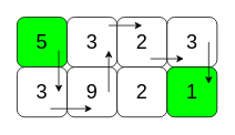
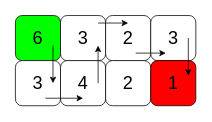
- <mxCell id="2" value="&lt;span style=&quot;font-size: 24px&quot;&gt;5&lt;/span&gt;" style="rounded=1;whiteSpace=wrap;html=1;fillColor=#00FF00;" vertex="1" parent="1"><mxGeometry x="20" y="20" width="60" height="60" as="geometry" /></mxCell>
+ <mxCell id="2" value="&lt;span style=&quot;font-size: 24px&quot;&gt;6&lt;/span&gt;" style="rounded=1;whiteSpace=wrap;html=1;fillColor=#00FF00;" vertex="1" parent="1"><mxGeometry x="20" y="20" width="60" height="60" as="geometry" /></mxCell>
- <mxCell id="7" value="&lt;span style=&quot;font-size: 24px&quot;&gt;9&lt;/span&gt;" style="rounded=1;whiteSpace=wrap;html=1;fillColor=#FFFFFF;" vertex="1" parent="1"><mxGeometry x="80" y="80" width="60" height="60" as="geometry" /></mxCell>
+ <mxCell id="7" value="&lt;span style=&quot;font-size: 24px&quot;&gt;4&lt;/span&gt;" style="rounded=1;whiteSpace=wrap;html=1;fillColor=#FFFFFF;" vertex="1" parent="1"><mxGeometry x="80" y="80" width="60" height="60" as="geometry" /></mxCell>
- <mxCell id="9" value="&lt;span style=&quot;font-size: 24px&quot;&gt;1&lt;/span&gt;" style="rounded=1;whiteSpace=wrap;html=1;fillColor=#00ff00;" vertex="1" parent="1"><mxGeometry x="200" y="80" width="60" height="60" as="geometry" /></mxCell>
+ <mxCell id="9" value="&lt;span style=&quot;font-size: 24px&quot;&gt;1&lt;/span&gt;" style="rounded=1;whiteSpace=wrap;html=1;fillColor=#FF0000;" vertex="1" parent="1"><mxGeometry x="200" y="80" width="60" height="60" as="geometry" /></mxCell>
